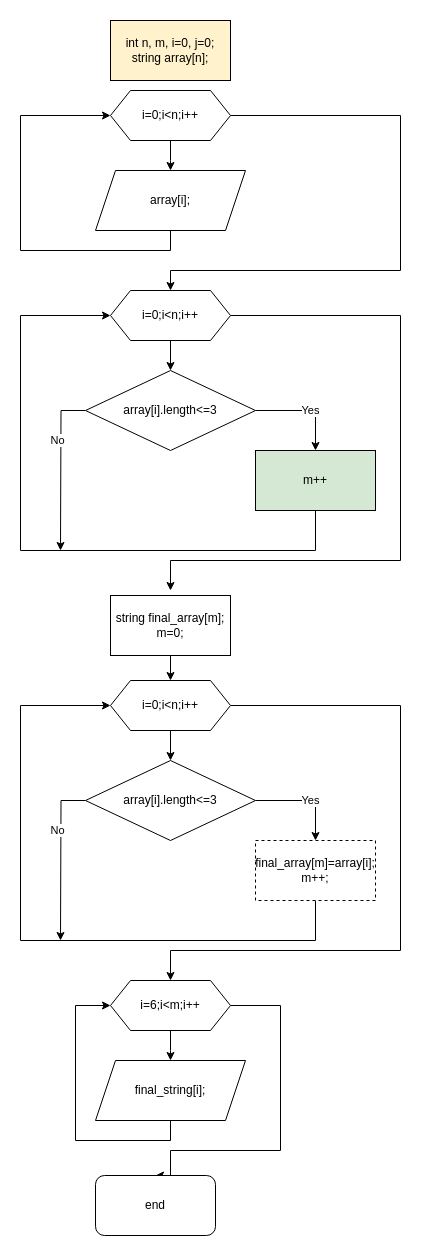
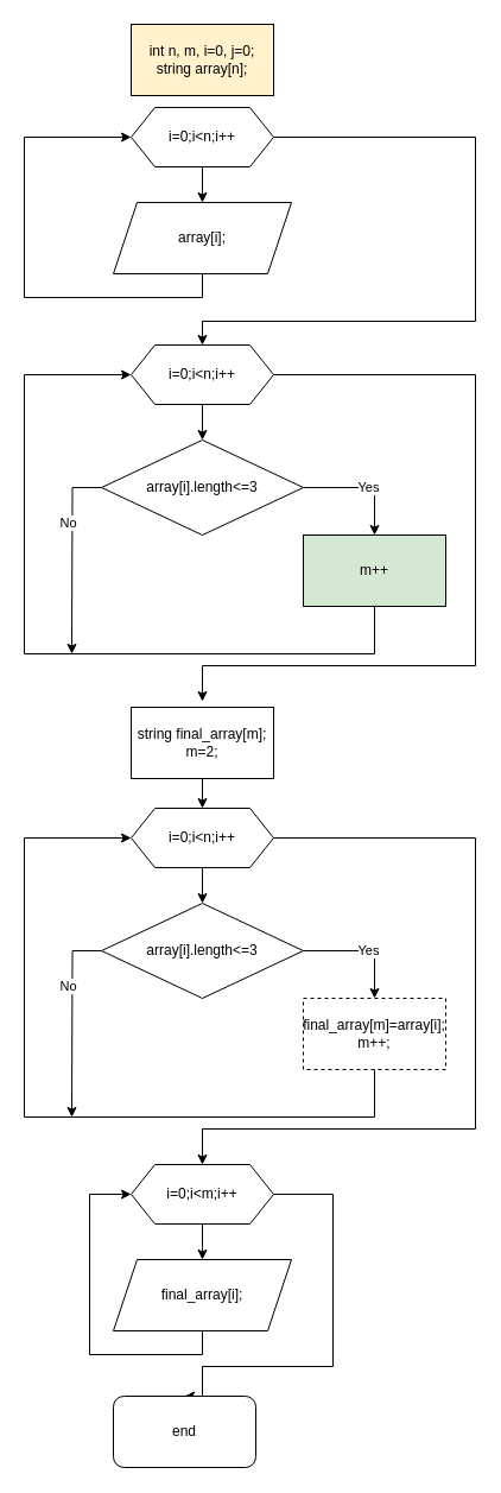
- <mxCell id="16" value="string final_array[m];&lt;br&gt;m=0;" style="rounded=0;whiteSpace=wrap;html=1;" vertex="1" parent="1"><mxGeometry x="110" y="595" width="120" height="60" as="geometry" /></mxCell>
+ <mxCell id="16" value="string final_array[m];&lt;br&gt;m=2;" style="rounded=0;whiteSpace=wrap;html=1;" vertex="1" parent="1"><mxGeometry x="110" y="595" width="120" height="60" as="geometry" /></mxCell>
- <mxCell id="29" value="i=6;i&amp;lt;m;i++" style="shape=hexagon;perimeter=hexagonPerimeter2;whiteSpace=wrap;html=1;fixedSize=1;" vertex="1" parent="1"><mxGeometry x="110" y="980" width="120" height="50" as="geometry" /></mxCell>
+ <mxCell id="29" value="i=0;i&amp;lt;m;i++" style="shape=hexagon;perimeter=hexagonPerimeter2;whiteSpace=wrap;html=1;fixedSize=1;" vertex="1" parent="1"><mxGeometry x="110" y="980" width="120" height="50" as="geometry" /></mxCell>
- <mxCell id="3" value="final_string[i];" style="shape=parallelogram;perimeter=parallelogramPerimeter;whiteSpace=wrap;html=1;fixedSize=1;" vertex="1" parent="1"><mxGeometry x="95" y="1060" width="150" height="60" as="geometry" /></mxCell>
+ <mxCell id="3" value="final_array[i];" style="shape=parallelogram;perimeter=parallelogramPerimeter;whiteSpace=wrap;html=1;fixedSize=1;" vertex="1" parent="1"><mxGeometry x="95" y="1060" width="150" height="60" as="geometry" /></mxCell>
